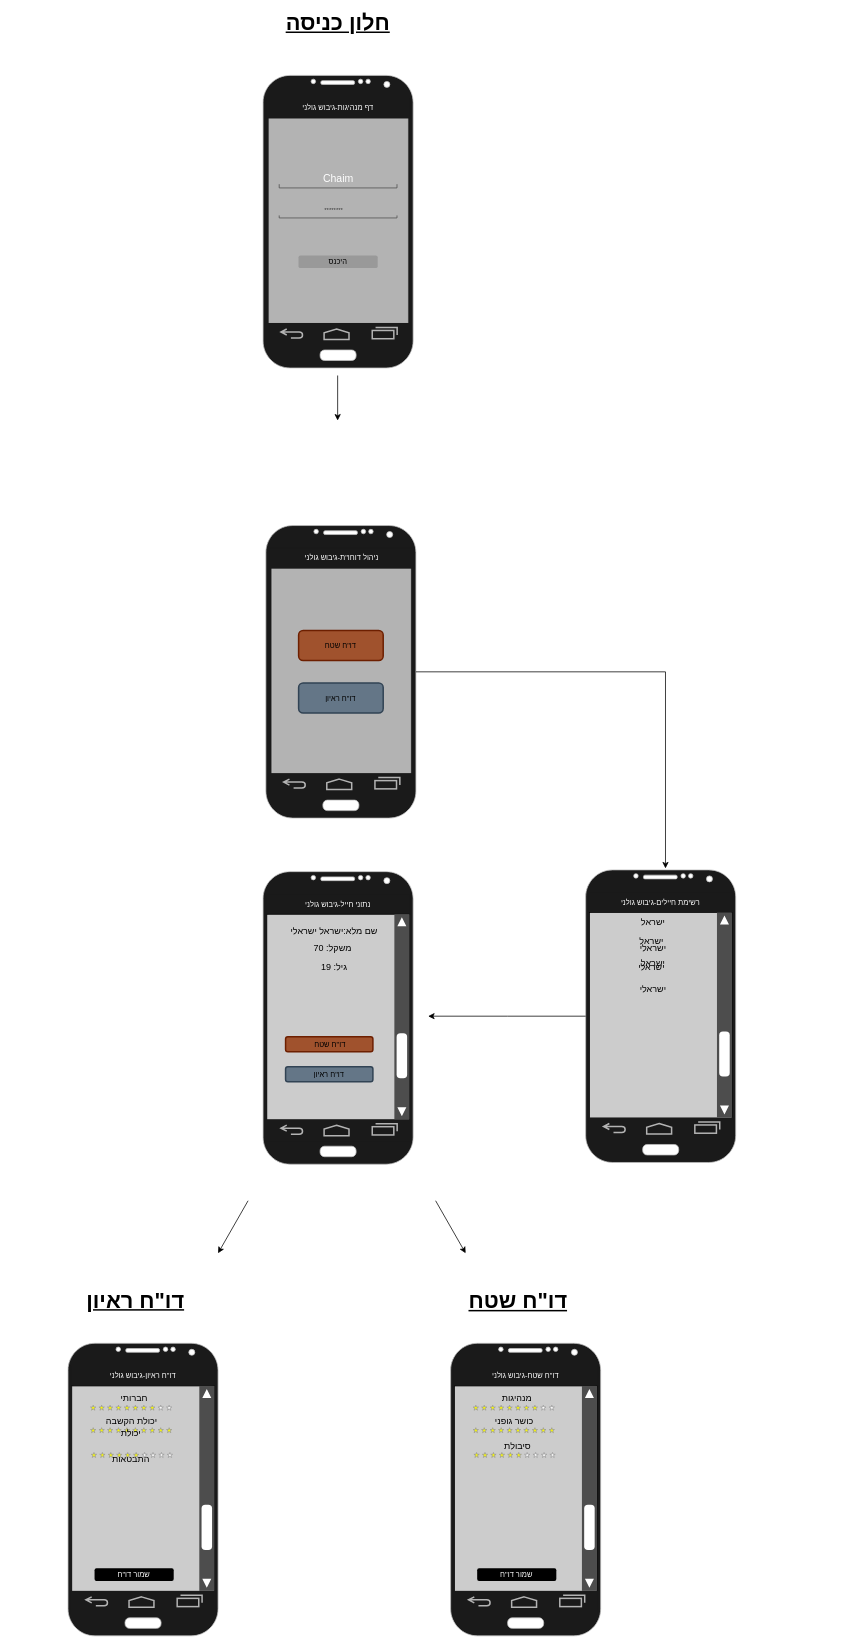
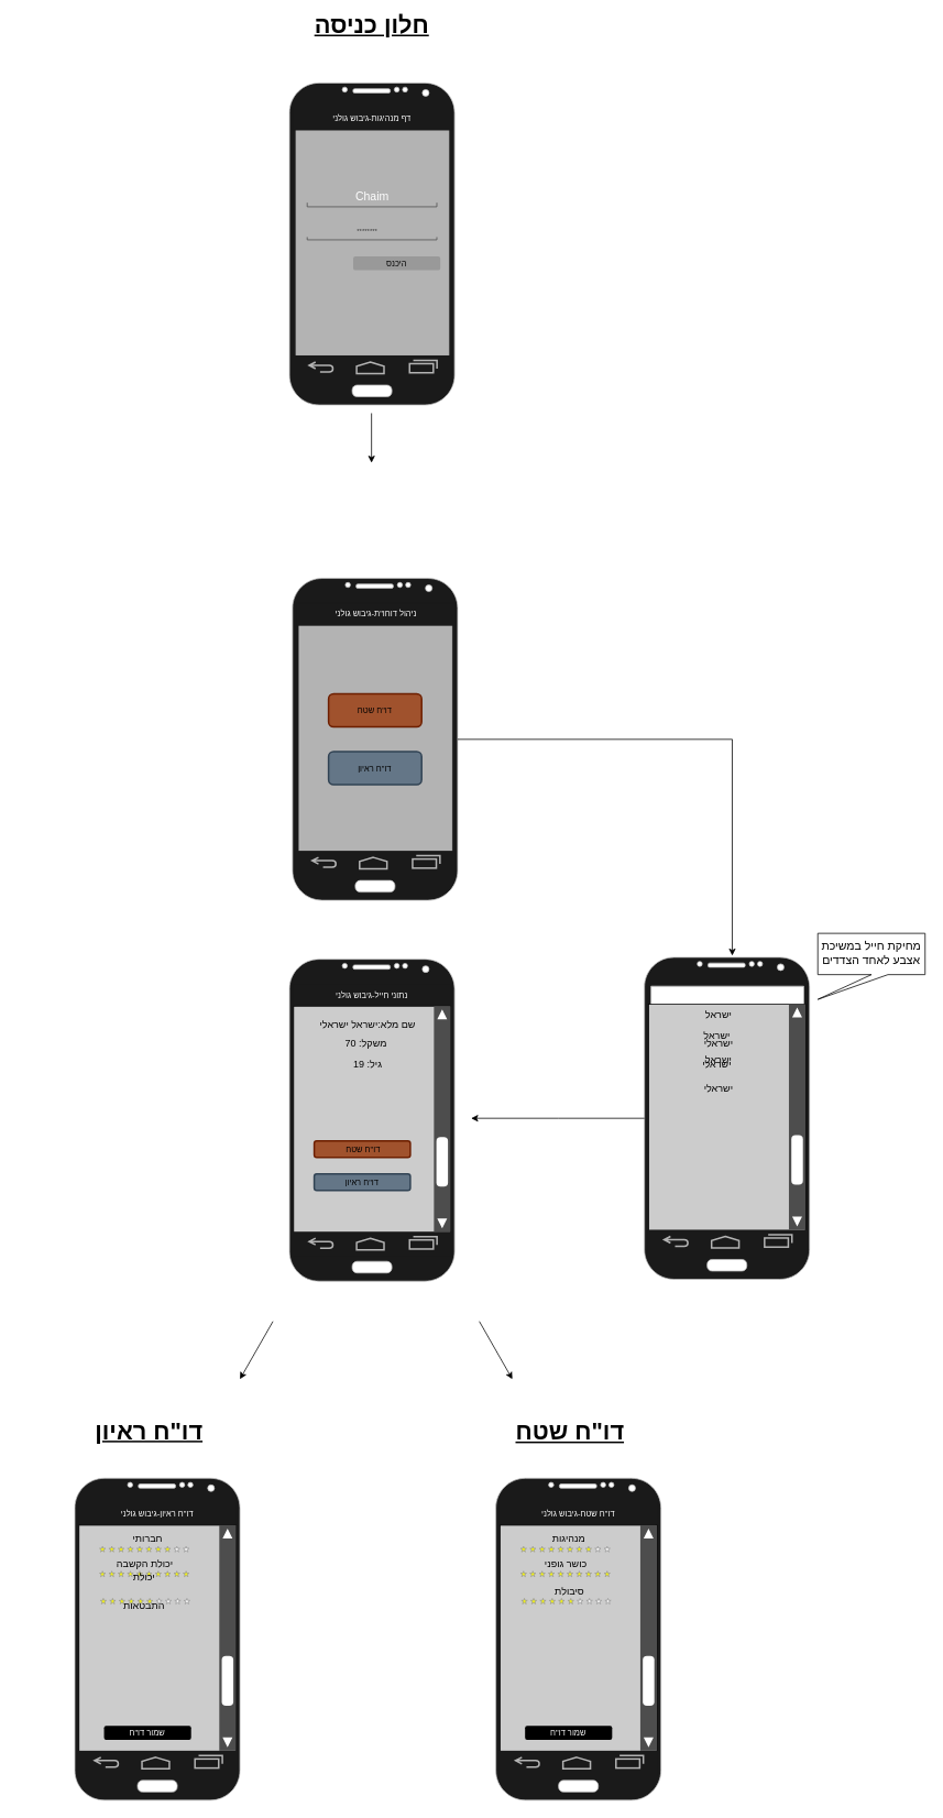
- <mxCell id="6" value="&lt;font color=&quot;#000000&quot;&gt;היכנס&lt;/font&gt;" style="rounded=1;html=1;shadow=0;dashed=0;whiteSpace=wrap;fontSize=10;fillColor=#999999;align=center;strokeWidth=2;fontColor=#CCCCCC;strokeColor=none;" parent="3" vertex="1"><mxGeometry x="47.25" y="240" width="105.5" height="16.88" as="geometry" /></mxCell>
+ <mxCell id="6" value="&lt;font color=&quot;#000000&quot;&gt;היכנס&lt;/font&gt;" style="rounded=1;html=1;shadow=0;dashed=0;whiteSpace=wrap;fontSize=10;fillColor=#999999;align=center;strokeWidth=2;fontColor=#CCCCCC;strokeColor=none;" parent="3" vertex="1"><mxGeometry x="77.25" y="210" width="105.5" height="16.88" as="geometry" /></mxCell>
+ <mxCell id="96" value="&lt;font style=&quot;font-size: 14px&quot;&gt;מחיקת חייל במשיכת אצבע לאחד הצדדים&lt;/font&gt;" style="shape=callout;whiteSpace=wrap;html=1;perimeter=calloutPerimeter;labelBackgroundColor=none;sketch=0;gradientColor=none;fontSize=14;fontColor=none;align=center;position2=0;fillColor=none;verticalAlign=top;" vertex="1" parent="1"><mxGeometry x="990" y="1130" width="130" height="80" as="geometry" /></mxCell>
- <mxCell id="85" value="רשימת חיילים-גיבוש גולני" style="whiteSpace=wrap;html=1;shadow=0;dashed=0;fontSize=10;align=center;fillColor=#1A1A1A;strokeColor=#1A1A1A;fontColor=#FFFFFF;" vertex="1" parent="84"><mxGeometry width="192.2" height="26.88" as="geometry" /></mxCell>
